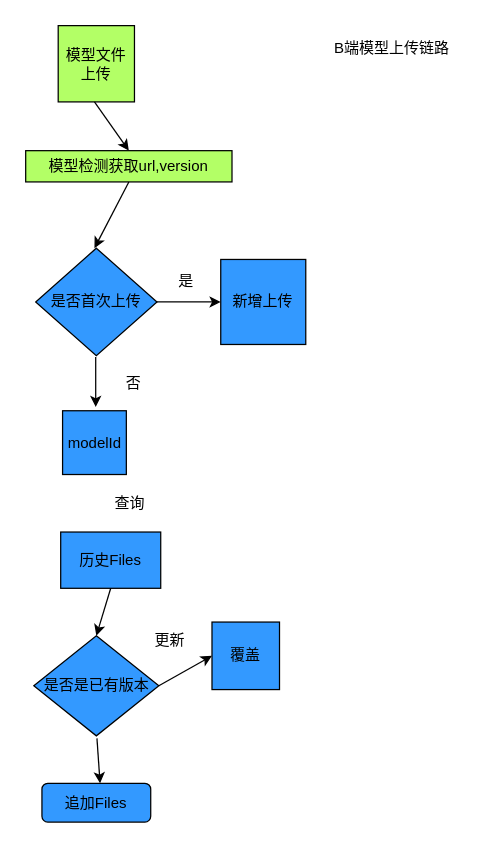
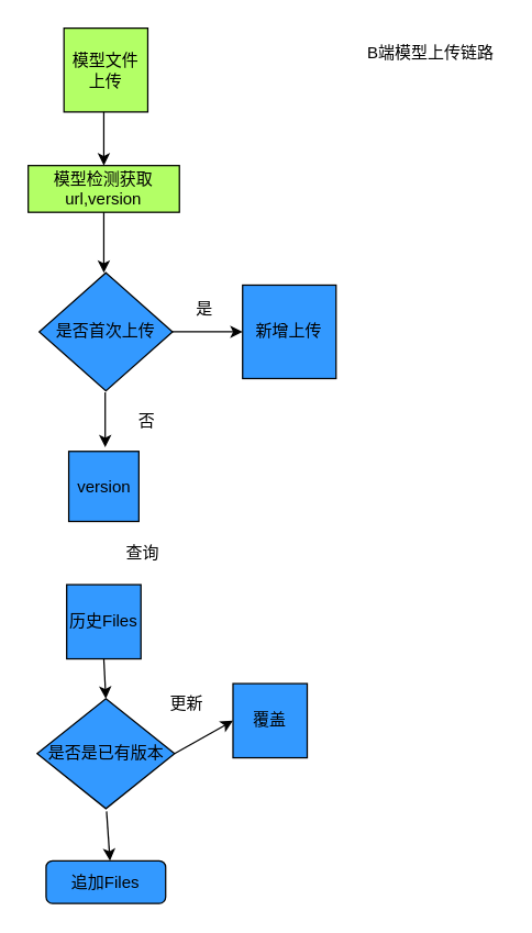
- <mxCell id="7" value="模型检测获取url,version" style="rounded=0;whiteSpace=wrap;html=1;fillColor=#B3FF66;" vertex="1" parent="1"><mxGeometry x="20" y="120" width="165" height="25" as="geometry" /></mxCell>
+ <mxCell id="7" value="模型检测获取url,version" style="rounded=0;whiteSpace=wrap;html=1;fillColor=#B3FF66;" vertex="1" parent="1"><mxGeometry x="20" y="120" width="110" height="34" as="geometry" /></mxCell>
- <mxCell id="10" value="modelId" style="whiteSpace=wrap;html=1;aspect=fixed;fillColor=#3399FF;" vertex="1" parent="1"><mxGeometry x="49.5" y="328" width="51" height="51" as="geometry" /></mxCell>
+ <mxCell id="10" value="version" style="whiteSpace=wrap;html=1;aspect=fixed;fillColor=#3399FF;" vertex="1" parent="1"><mxGeometry x="49.5" y="328" width="51" height="51" as="geometry" /></mxCell>
- <mxCell id="13" value="历史Files" style="whiteSpace=wrap;html=1;aspect=fixed;fillColor=#3399FF;" vertex="1" parent="1"><mxGeometry x="48" y="425" width="80" height="45" as="geometry" /></mxCell>
+ <mxCell id="13" value="历史Files" style="whiteSpace=wrap;html=1;aspect=fixed;fillColor=#3399FF;" vertex="1" parent="1"><mxGeometry x="48" y="425" width="54" height="54" as="geometry" /></mxCell>
